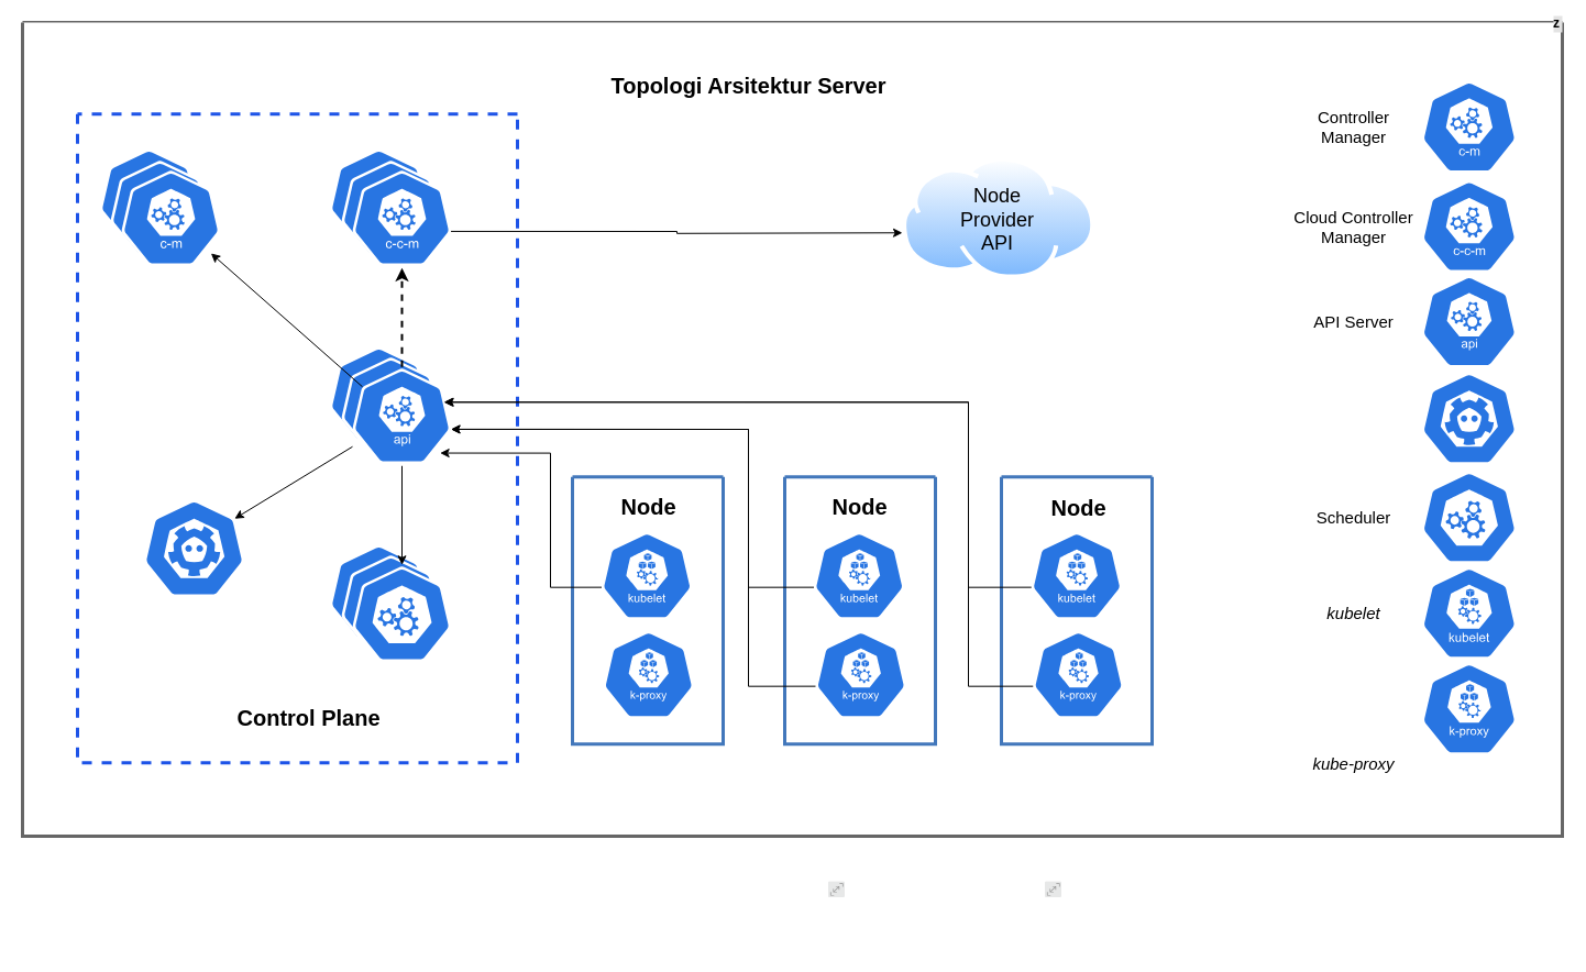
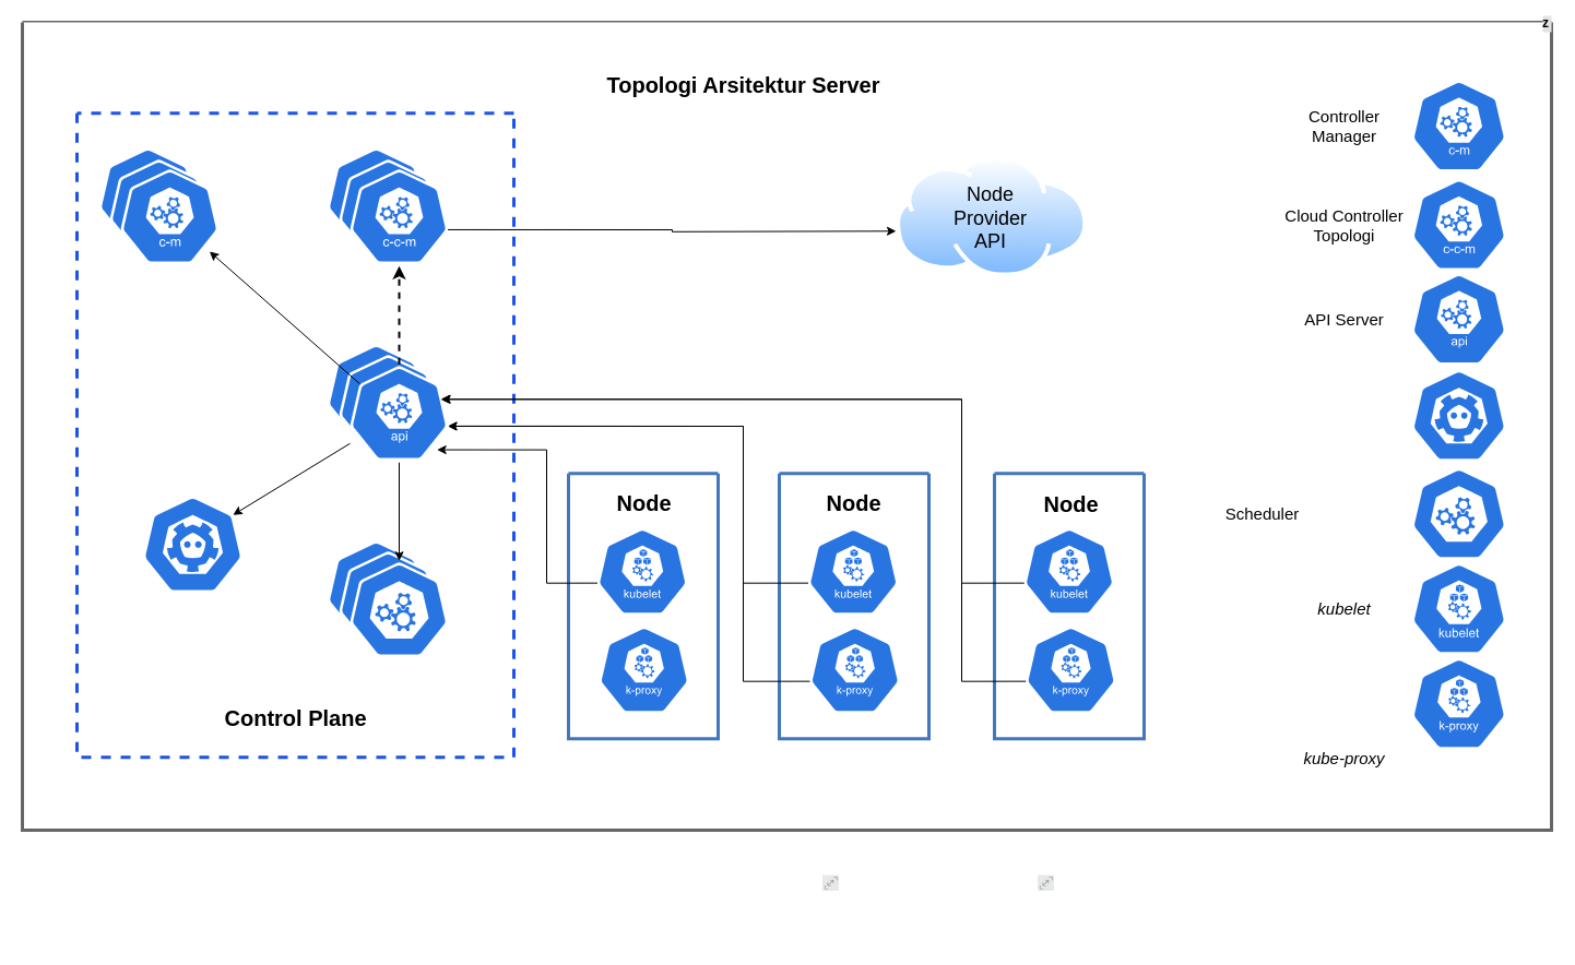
- <mxCell id="58" value="Cloud Controller&lt;br&gt;Manager" style="text;html=1;resizable=0;autosize=1;align=center;verticalAlign=middle;points=[];fillColor=none;strokeColor=none;rounded=0;dashed=1;labelBackgroundColor=none;labelBorderColor=none;fontSize=15;fontColor=#000000;fontStyle=0" vertex="1" parent="3"><mxGeometry x="1145" y="160.5" width="130" height="50" as="geometry" /></mxCell>
+ <mxCell id="58" value="Cloud Controller&lt;br&gt;Topologi" style="text;html=1;resizable=0;autosize=1;align=center;verticalAlign=middle;points=[];fillColor=none;strokeColor=none;rounded=0;dashed=1;labelBackgroundColor=none;labelBorderColor=none;fontSize=15;fontColor=#000000;fontStyle=0" vertex="1" parent="3"><mxGeometry x="1145" y="160.5" width="130" height="50" as="geometry" /></mxCell>
- <mxCell id="54" value="Scheduler" style="text;html=1;resizable=0;autosize=1;align=center;verticalAlign=middle;points=[];fillColor=none;strokeColor=none;rounded=0;dashed=1;labelBackgroundColor=none;labelBorderColor=none;fontSize=15;fontColor=#000000;fontStyle=0" vertex="1" parent="3"><mxGeometry x="1165" y="435.25" width="90" height="30" as="geometry" /></mxCell>
+ <mxCell id="54" value="Scheduler" style="text;html=1;resizable=0;autosize=1;align=center;verticalAlign=middle;points=[];fillColor=none;strokeColor=none;rounded=0;dashed=1;labelBackgroundColor=none;labelBorderColor=none;fontSize=15;fontColor=#000000;fontStyle=0" vertex="1" parent="3"><mxGeometry x="1090" y="435.25" width="90" height="30" as="geometry" /></mxCell>
- <mxCell id="22" value="&lt;h2&gt;&lt;font style=&quot;font-size: 20px;&quot;&gt;Control Plane&lt;/font&gt;&lt;/h2&gt;" style="text;html=1;resizable=0;autosize=1;align=center;verticalAlign=middle;points=[];rounded=0;dashed=1;labelBackgroundColor=none;labelBorderColor=none;" vertex="1" parent="4"><mxGeometry x="135" y="515" width="150" height="70" as="geometry" /></mxCell>
+ <mxCell id="22" value="&lt;h2&gt;&lt;font style=&quot;font-size: 20px;&quot;&gt;Control Plane&lt;/font&gt;&lt;/h2&gt;" style="text;html=1;resizable=0;autosize=1;align=center;verticalAlign=middle;points=[];rounded=0;dashed=1;labelBackgroundColor=none;labelBorderColor=none;" vertex="1" parent="4"><mxGeometry x="125" y="520" width="150" height="70" as="geometry" /></mxCell>
